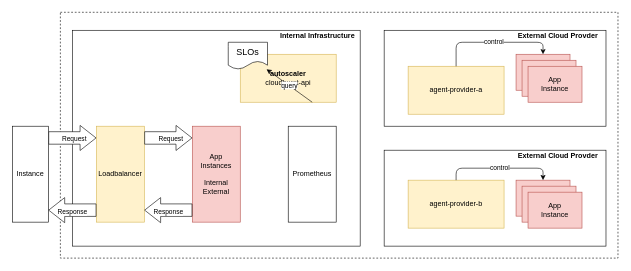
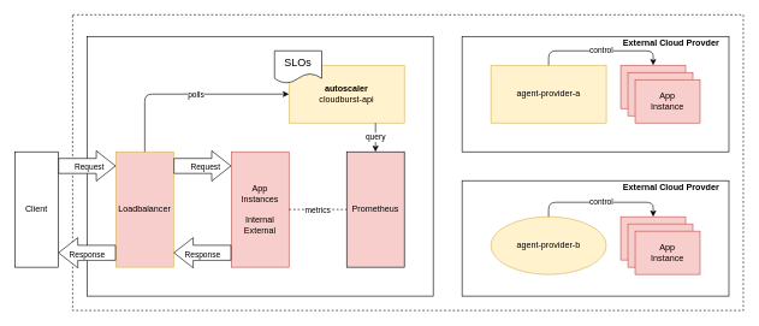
- <mxCell id="36" value="&lt;b&gt;Internal Infrastructure&lt;/b&gt;" style="text;html=1;strokeColor=none;fillColor=none;align=center;verticalAlign=middle;whiteSpace=wrap;rounded=0;" vertex="1" parent="1"><mxGeometry x="460" y="50" width="138" height="20" as="geometry" /></mxCell>
- <mxCell id="9" value="query" style="endArrow=classic;html=1;exitX=0.75;exitY=1;exitDx=0;exitDy=0;" edge="1" parent="1" source="8" target="38"><mxGeometry width="50" height="50" relative="1" as="geometry"><mxPoint x="690" y="180" as="sourcePoint" /><mxPoint x="740" y="130" as="targetPoint" /></mxGeometry></mxCell>
+ <mxCell id="9" value="query" style="endArrow=classic;html=1;exitX=0.75;exitY=1;exitDx=0;exitDy=0;entryX=0.5;entryY=0;entryDx=0;entryDy=0;" edge="1" parent="1" source="8" target="7"><mxGeometry width="50" height="50" relative="1" as="geometry"><mxPoint x="690" y="180" as="sourcePoint" /><mxPoint x="740" y="130" as="targetPoint" /></mxGeometry></mxCell>
- <mxCell id="24" value="agent-provider-a" style="rounded=0;whiteSpace=wrap;html=1;fillColor=#fff2cc;strokeColor=#d6b656;" vertex="1" parent="1"><mxGeometry x="680" y="110" width="160" height="80" as="geometry" /></mxCell>
+ <mxCell id="24" value="agent-provider-a" style="rounded=0;whiteSpace=wrap;html=1;fillColor=#fff2cc;strokeColor=#d6b656;" vertex="1" parent="1"><mxGeometry x="680" y="90" width="160" height="80" as="geometry" /></mxCell>
+ <mxCell id="10" value="" style="endArrow=classic;html=1;entryX=0;entryY=0.5;entryDx=0;entryDy=0;exitX=0.5;exitY=0;exitDx=0;exitDy=0;" edge="1" parent="1" source="5" target="8"><mxGeometry width="50" height="50" relative="1" as="geometry"><mxPoint x="80" y="160" as="sourcePoint" /><mxPoint x="130" y="110" as="targetPoint" /><Array as="points"><mxPoint x="200" y="130" /></Array></mxGeometry></mxCell>
+ <mxCell id="11" value="polls" style="edgeLabel;html=1;align=center;verticalAlign=middle;resizable=0;points=[];" vertex="1" connectable="0" parent="10"><mxGeometry x="0.07" y="1" relative="1" as="geometry"><mxPoint y="1" as="offset" /></mxGeometry></mxCell>
- <mxCell id="3" value="Instance" style="rounded=0;whiteSpace=wrap;html=1;" vertex="1" parent="1"><mxGeometry x="20" y="210" width="60" height="160" as="geometry" /></mxCell>
+ <mxCell id="3" value="Client" style="rounded=0;whiteSpace=wrap;html=1;" vertex="1" parent="1"><mxGeometry x="20" y="210" width="60" height="160" as="geometry" /></mxCell>
- <mxCell id="5" value="Loadbalancer" style="rounded=0;whiteSpace=wrap;html=1;fillColor=#fff2cc;strokeColor=#d6b656;" vertex="1" parent="1"><mxGeometry x="160" y="210" width="80" height="160" as="geometry" /></mxCell>
+ <mxCell id="5" value="Loadbalancer" style="rounded=0;whiteSpace=wrap;html=1;fillColor=#f8cecc;strokeColor=#d6b656;" vertex="1" parent="1"><mxGeometry x="160" y="210" width="80" height="160" as="geometry" /></mxCell>
+ <mxCell id="22" value="" style="endArrow=none;dashed=1;html=1;fillColor=#ffffff;exitX=1;exitY=0.5;exitDx=0;exitDy=0;" edge="1" parent="1" source="6" target="7"><mxGeometry width="50" height="50" relative="1" as="geometry"><mxPoint x="410" y="470" as="sourcePoint" /><mxPoint x="460" y="420" as="targetPoint" /></mxGeometry></mxCell>
+ <mxCell id="23" value="metrics" style="edgeLabel;html=1;align=center;verticalAlign=middle;resizable=0;points=[];" vertex="1" connectable="0" parent="22"><mxGeometry x="-0.267" y="-1" relative="1" as="geometry"><mxPoint x="10" y="-1" as="offset" /></mxGeometry></mxCell>
- <mxCell id="7" value="Prometheus" style="rounded=0;whiteSpace=wrap;html=1;" vertex="1" parent="1"><mxGeometry x="480" y="210" width="80" height="160" as="geometry" /></mxCell>
+ <mxCell id="7" value="Prometheus" style="rounded=0;whiteSpace=wrap;html=1;fillColor=#f8cecc;" vertex="1" parent="1"><mxGeometry x="480" y="210" width="80" height="160" as="geometry" /></mxCell>
- <mxCell id="25" value="agent-provider-b" style="rounded=0;whiteSpace=wrap;html=1;fillColor=#fff2cc;strokeColor=#d6b656;" vertex="1" parent="1"><mxGeometry x="680" y="300" width="160" height="80" as="geometry" /></mxCell>
+ <mxCell id="25" value="agent-provider-b" style="ellipse;whiteSpace=wrap;html=1;fillColor=#fff2cc;strokeColor=#d6b656;" vertex="1" parent="1"><mxGeometry x="680" y="300" width="160" height="80" as="geometry" /></mxCell>
